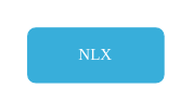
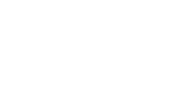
- <mxCell id="2" value="&lt;font style=&quot;vertical-align: inherit&quot;&gt;&lt;font style=&quot;vertical-align: inherit&quot;&gt;NLX&lt;/font&gt;&lt;/font&gt;" style="rounded=1;whiteSpace=wrap;html=1;fontFamily=source sans pro;fontColor=#FFFFFF;fillColor=#38AEDA;strokeColor=#38AEDA;" vertex="1" parent="1"><mxGeometry x="20" y="20" width="100" height="40" as="geometry" /></mxCell>
